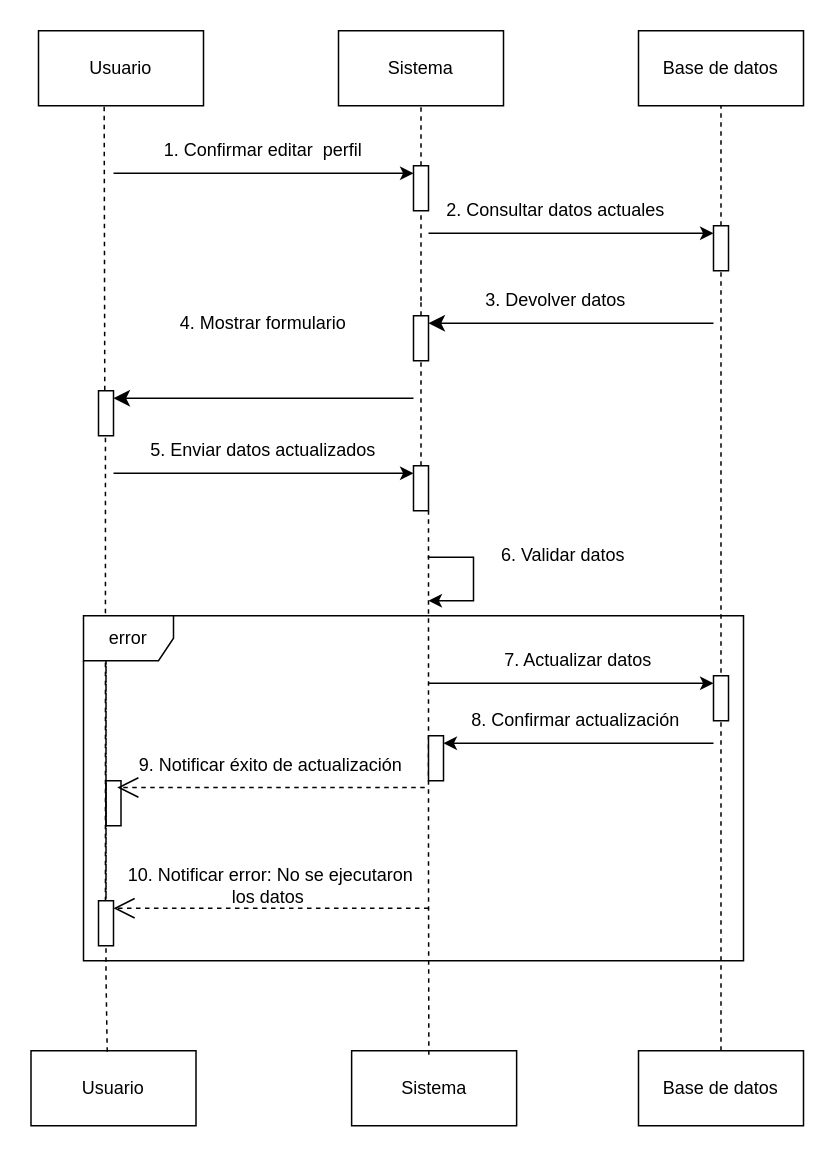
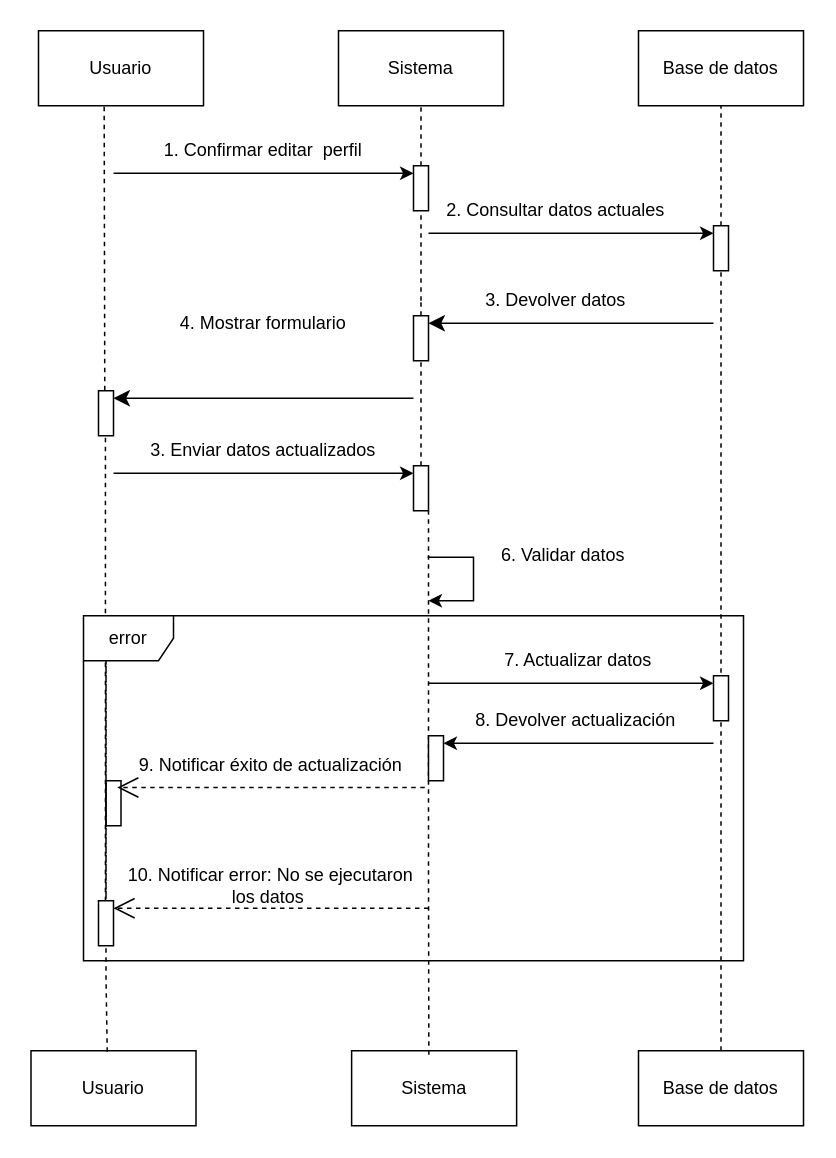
- <mxCell id="30" value="5. Enviar datos actualizados" style="text;html=1;align=center;verticalAlign=middle;whiteSpace=wrap;rounded=0;" vertex="1" parent="1"><mxGeometry x="75" y="290" width="200" height="20" as="geometry" /></mxCell>
+ <mxCell id="30" value="3. Enviar datos actualizados" style="text;html=1;align=center;verticalAlign=middle;whiteSpace=wrap;rounded=0;" vertex="1" parent="1"><mxGeometry x="75" y="290" width="200" height="20" as="geometry" /></mxCell>
- <mxCell id="41" value="8. Confirmar actualización&amp;nbsp;" style="text;html=1;align=center;verticalAlign=middle;whiteSpace=wrap;rounded=0;" vertex="1" parent="1"><mxGeometry x="285" y="470" width="200" height="20" as="geometry" /></mxCell>
+ <mxCell id="41" value="8. Devolver actualización&amp;nbsp;" style="text;html=1;align=center;verticalAlign=middle;whiteSpace=wrap;rounded=0;" vertex="1" parent="1"><mxGeometry x="285" y="470" width="200" height="20" as="geometry" /></mxCell>
